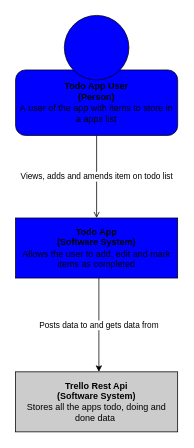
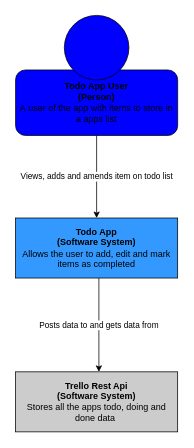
- <mxCell id="4" value="Views, adds and amends item on todo list" style="endArrow=open;html=1;exitX=0.5;exitY=1;exitDx=0;exitDy=0;entryX=0.5;entryY=0;entryDx=0;entryDy=0;" parent="1" source="6" target="2" edge="1"><mxGeometry width="50" height="50" relative="1" as="geometry"><mxPoint x="56" y="250" as="sourcePoint" /><mxPoint x="106" y="200" as="targetPoint" /></mxGeometry></mxCell>
+ <mxCell id="4" value="Views, adds and amends item on todo list" style="endArrow=classic;html=1;exitX=0.5;exitY=1;exitDx=0;exitDy=0;entryX=0.5;entryY=0;entryDx=0;entryDy=0;" parent="1" source="6" target="2" edge="1"><mxGeometry width="50" height="50" relative="1" as="geometry"><mxPoint x="56" y="250" as="sourcePoint" /><mxPoint x="106" y="200" as="targetPoint" /></mxGeometry></mxCell>
- <mxCell id="2" value="&lt;b&gt;Todo App&lt;/b&gt;&lt;br&gt;&lt;b&gt;(Software System)&lt;/b&gt;&lt;br&gt;Allows the user to add, edit and mark items as completed" style="rounded=0;whiteSpace=wrap;html=1;fillColor=#0000ff;" parent="1" vertex="1"><mxGeometry x="20" y="290" width="216" height="80" as="geometry" /></mxCell>
+ <mxCell id="2" value="&lt;b&gt;Todo App&lt;/b&gt;&lt;br&gt;&lt;b&gt;(Software System)&lt;/b&gt;&lt;br&gt;Allows the user to add, edit and mark items as completed" style="rounded=0;whiteSpace=wrap;html=1;fillColor=#3399FF;" parent="1" vertex="1"><mxGeometry x="20" y="290" width="216" height="80" as="geometry" /></mxCell>
